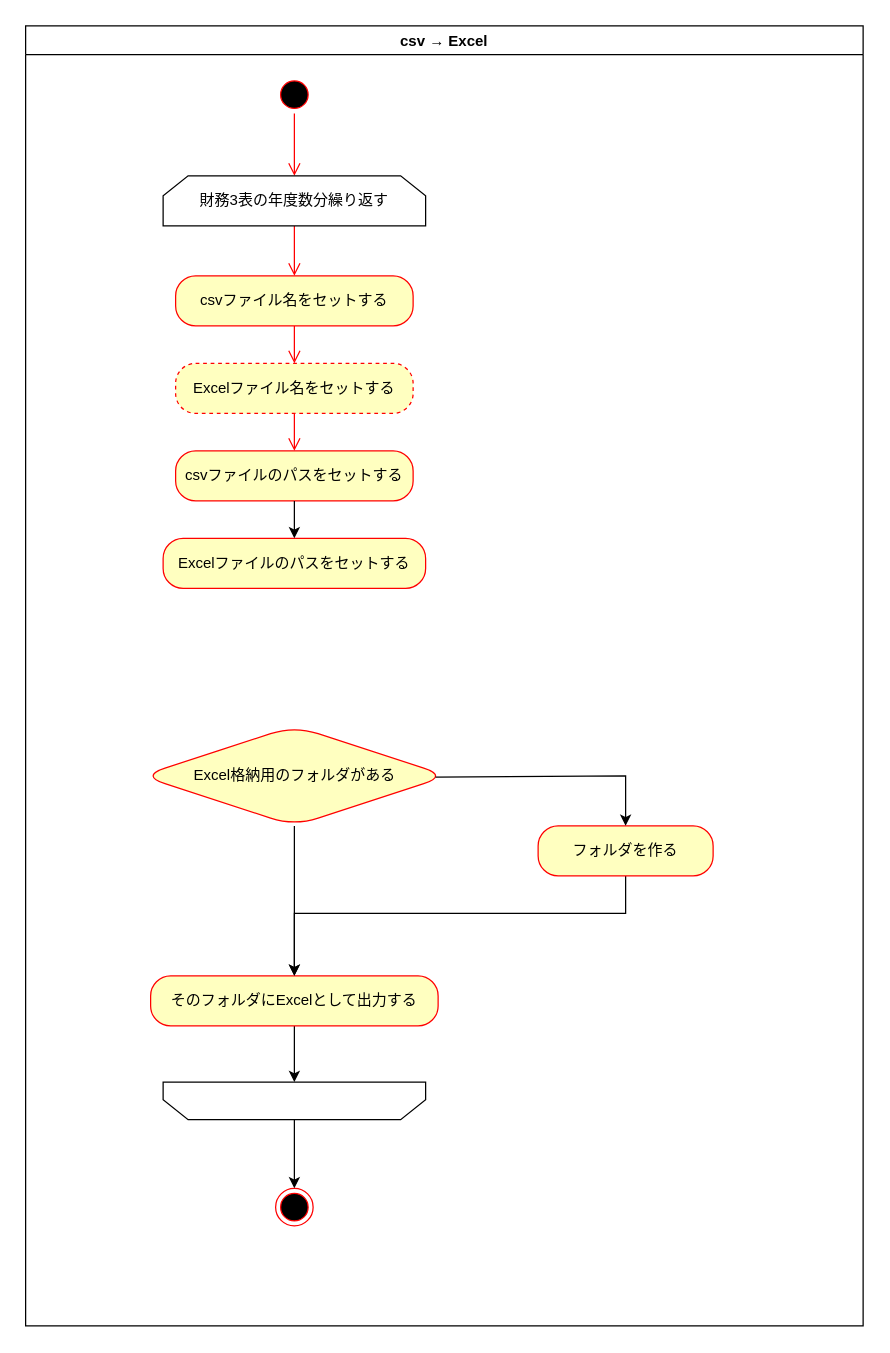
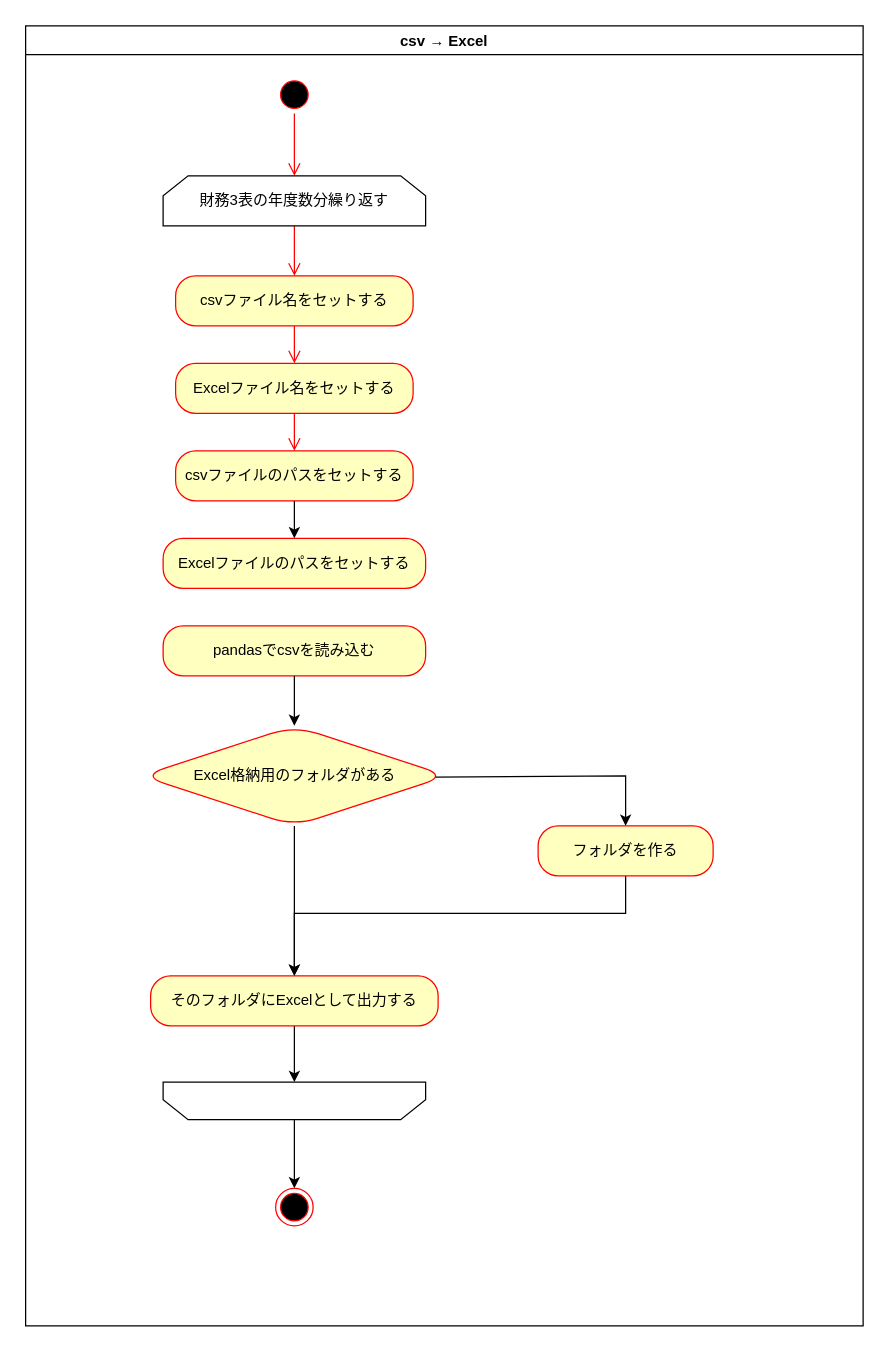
- <mxCell id="4" value="Excelファイル名をセットする" style="rounded=1;whiteSpace=wrap;html=1;arcSize=40;fontColor=#000000;fillColor=#ffffc0;strokeColor=#ff0000;dashed=1;" parent="2" vertex="1"><mxGeometry x="120" y="270" width="190" height="40" as="geometry" /></mxCell>
+ <mxCell id="4" value="Excelファイル名をセットする" style="rounded=1;whiteSpace=wrap;html=1;arcSize=40;fontColor=#000000;fillColor=#ffffc0;strokeColor=#ff0000;" parent="2" vertex="1"><mxGeometry x="120" y="270" width="190" height="40" as="geometry" /></mxCell>
+ <mxCell id="14" value="pandasでcsvを読み込む" style="whiteSpace=wrap;html=1;rounded=1;fontColor=#000000;strokeColor=#ff0000;fillColor=#ffffc0;arcSize=40;" vertex="1" parent="2"><mxGeometry x="110" y="480" width="210" height="40" as="geometry" /></mxCell>
+ <mxCell id="16" value="" style="edgeStyle=none;rounded=0;orthogonalLoop=1;jettySize=auto;html=1;" edge="1" parent="2" source="14" target="15"><mxGeometry relative="1" as="geometry" /></mxCell>
